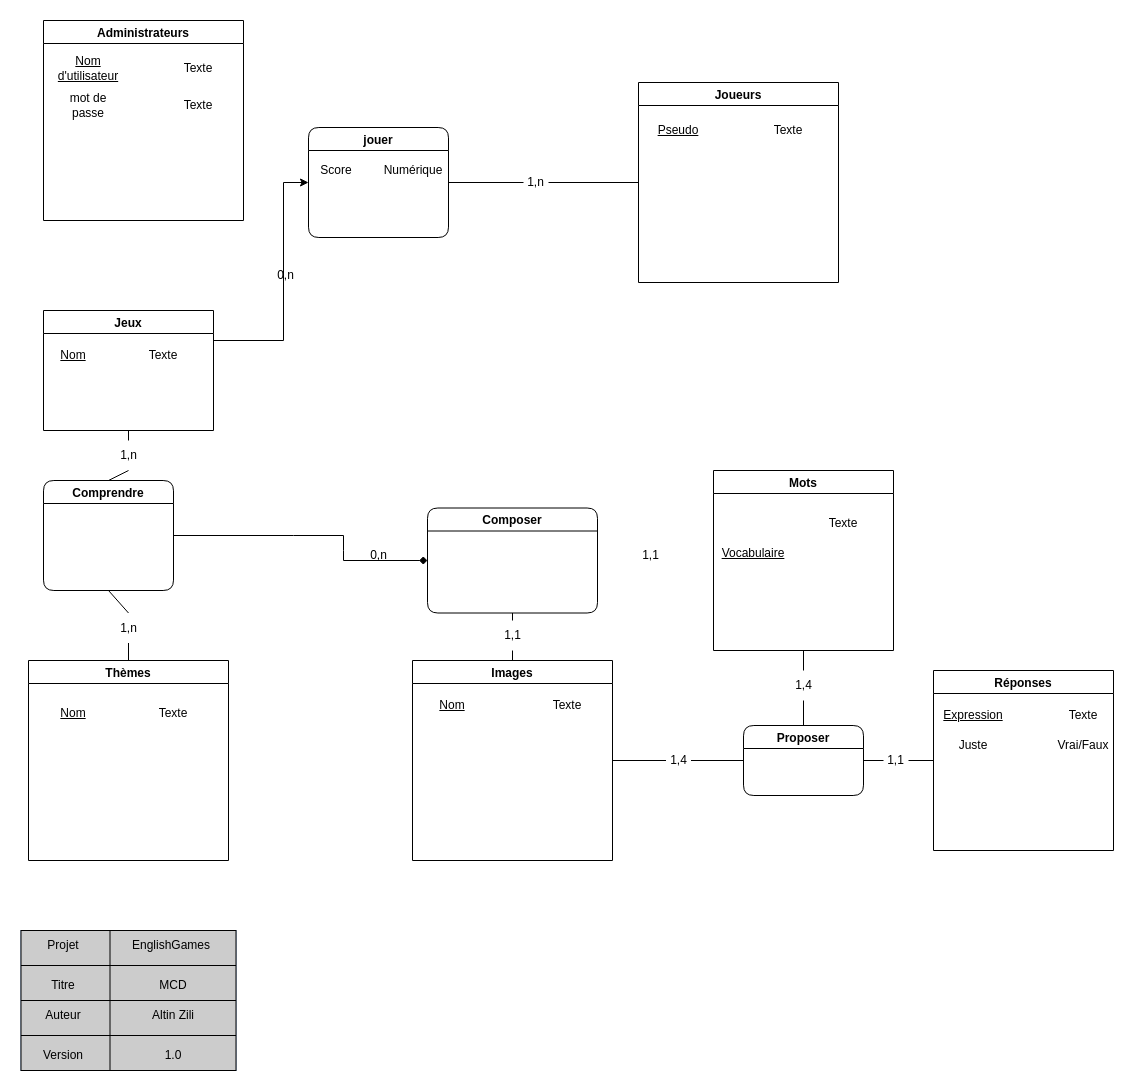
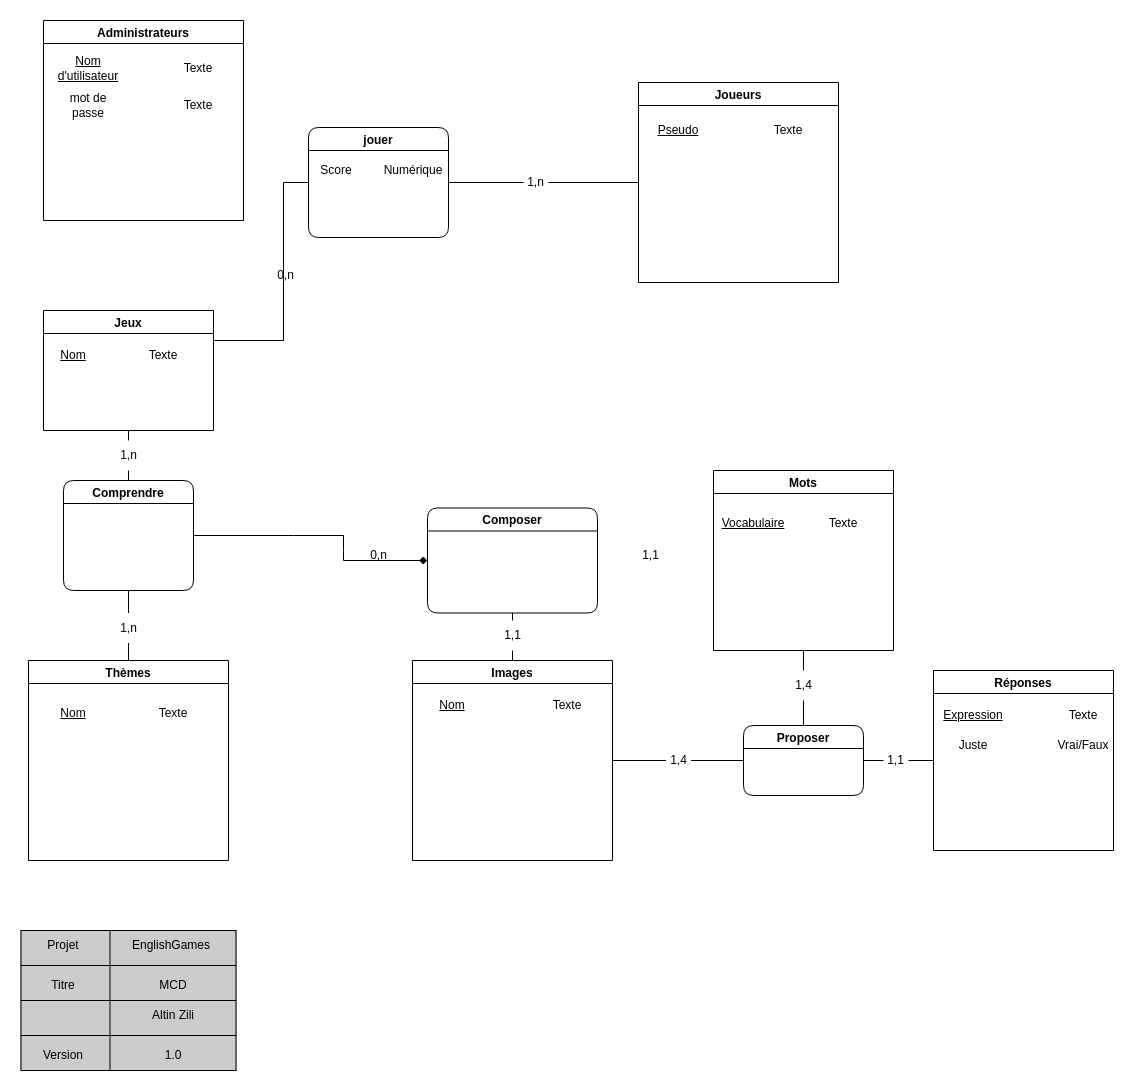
- <mxCell id="40" value="" style="endArrow=classic;html=1;rounded=0;exitX=1;exitY=0.25;exitDx=0;exitDy=0;entryX=0;entryY=0.5;entryDx=0;entryDy=0;" parent="1" source="2" target="33" edge="1"><mxGeometry width="50" height="50" relative="1" as="geometry"><mxPoint x="238" y="310" as="sourcePoint" /><mxPoint x="288" y="260" as="targetPoint" /><Array as="points"><mxPoint x="283" y="340" /><mxPoint x="283" y="182" /></Array></mxGeometry></mxCell>
+ <mxCell id="40" value="" style="endArrow=none;html=1;rounded=0;exitX=1;exitY=0.25;exitDx=0;exitDy=0;entryX=0;entryY=0.5;entryDx=0;entryDy=0;" parent="1" source="2" target="33" edge="1"><mxGeometry width="50" height="50" relative="1" as="geometry"><mxPoint x="238" y="310" as="sourcePoint" /><mxPoint x="288" y="260" as="targetPoint" /><Array as="points"><mxPoint x="283" y="340" /><mxPoint x="283" y="182" /></Array></mxGeometry></mxCell>
- <mxCell id="30" value="Comprendre" style="swimlane;rounded=1;" parent="1" vertex="1"><mxGeometry x="43" y="480" width="130" height="110" as="geometry" /></mxCell>
+ <mxCell id="30" value="Comprendre" style="swimlane;rounded=1;" parent="1" vertex="1"><mxGeometry x="63" y="480" width="130" height="110" as="geometry" /></mxCell>
- <mxCell id="9" value="Vocabulaire" style="text;html=1;strokeColor=none;fillColor=none;align=center;verticalAlign=middle;whiteSpace=wrap;rounded=0;fontStyle=4" parent="8" vertex="1"><mxGeometry x="10" y="67.5" width="60" height="30" as="geometry" /></mxCell>
+ <mxCell id="9" value="Vocabulaire" style="text;html=1;strokeColor=none;fillColor=none;align=center;verticalAlign=middle;whiteSpace=wrap;rounded=0;fontStyle=4" parent="8" vertex="1"><mxGeometry x="10" y="37.5" width="60" height="30" as="geometry" /></mxCell>
- <mxCell id="67" value="Auteur" style="text;html=1;strokeColor=none;fillColor=none;align=center;verticalAlign=middle;whiteSpace=wrap;rounded=0;" parent="59" vertex="1"><mxGeometry x="12.5" y="70" width="60" height="30" as="geometry" /></mxCell>
